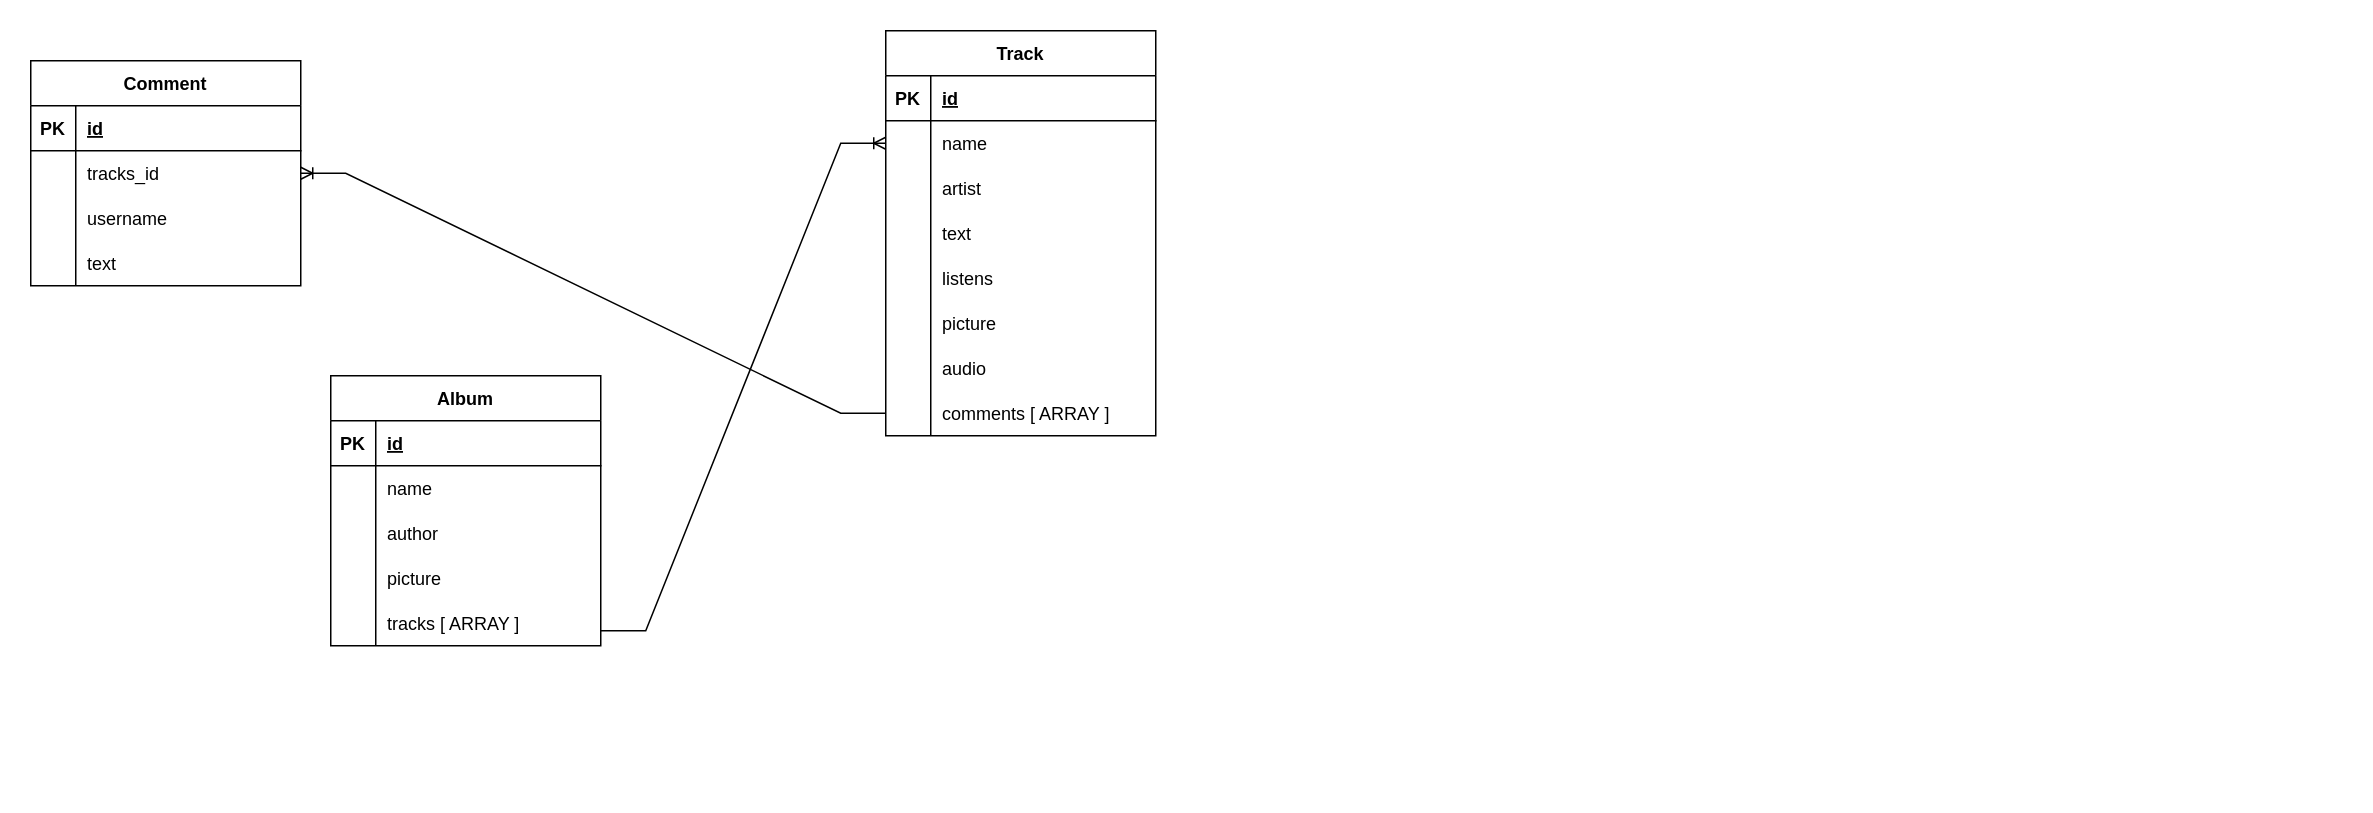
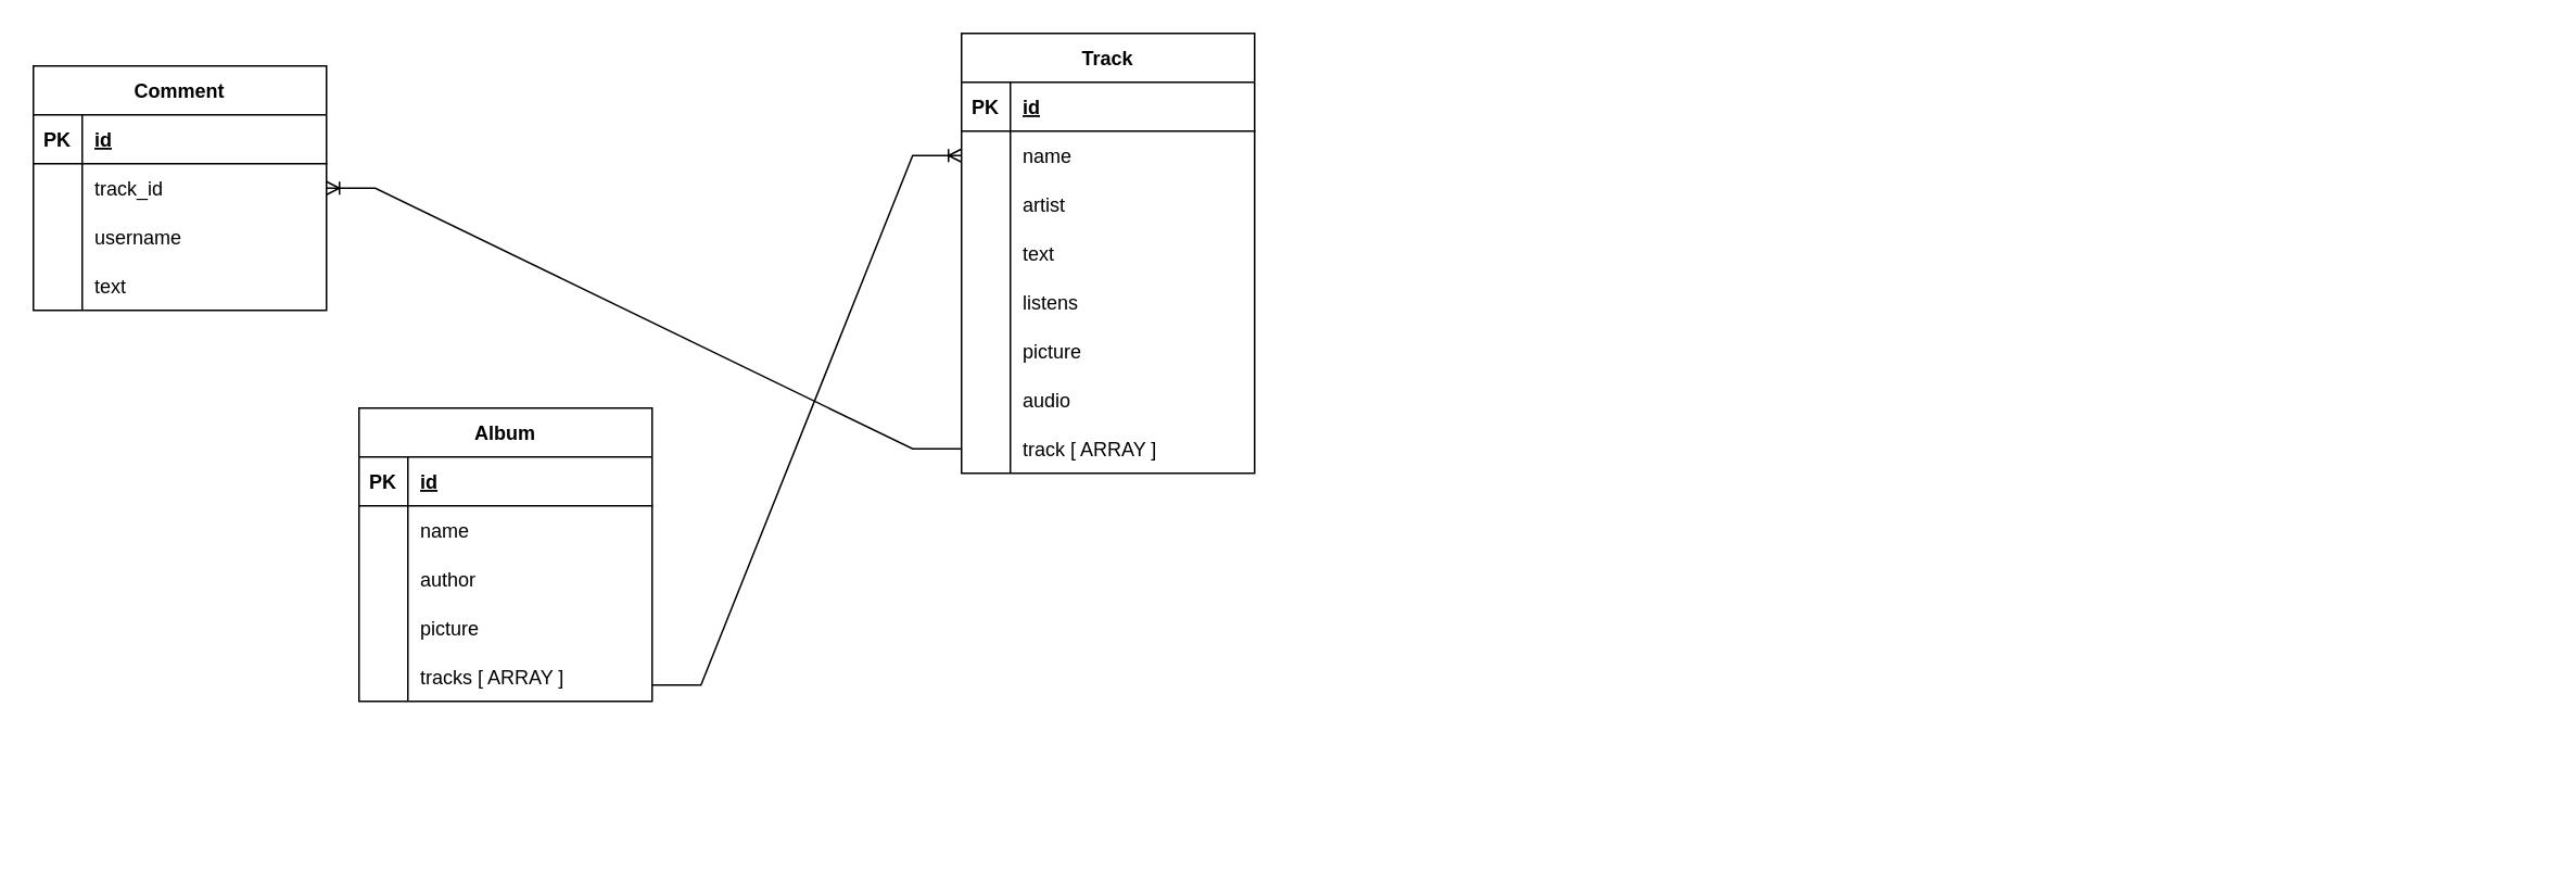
- <mxCell id="24" value="tracks_id" style="shape=partialRectangle;connectable=0;fillColor=none;top=0;left=0;bottom=0;right=0;align=left;spacingLeft=6;overflow=hidden;" vertex="1" parent="22"><mxGeometry x="30" width="150" height="30" as="geometry"><mxRectangle width="150" height="30" as="alternateBounds" /></mxGeometry></mxCell>
+ <mxCell id="24" value="track_id" style="shape=partialRectangle;connectable=0;fillColor=none;top=0;left=0;bottom=0;right=0;align=left;spacingLeft=6;overflow=hidden;" vertex="1" parent="22"><mxGeometry x="30" width="150" height="30" as="geometry"><mxRectangle width="150" height="30" as="alternateBounds" /></mxGeometry></mxCell>
- <mxCell id="55" value="comments [ ARRAY ]" style="shape=partialRectangle;connectable=0;fillColor=none;top=0;left=0;bottom=0;right=0;align=left;spacingLeft=6;overflow=hidden;" vertex="1" parent="53"><mxGeometry x="30" width="150" height="30" as="geometry"><mxRectangle width="150" height="30" as="alternateBounds" /></mxGeometry></mxCell>
+ <mxCell id="55" value="track [ ARRAY ]" style="shape=partialRectangle;connectable=0;fillColor=none;top=0;left=0;bottom=0;right=0;align=left;spacingLeft=6;overflow=hidden;" vertex="1" parent="53"><mxGeometry x="30" width="150" height="30" as="geometry"><mxRectangle width="150" height="30" as="alternateBounds" /></mxGeometry></mxCell>
